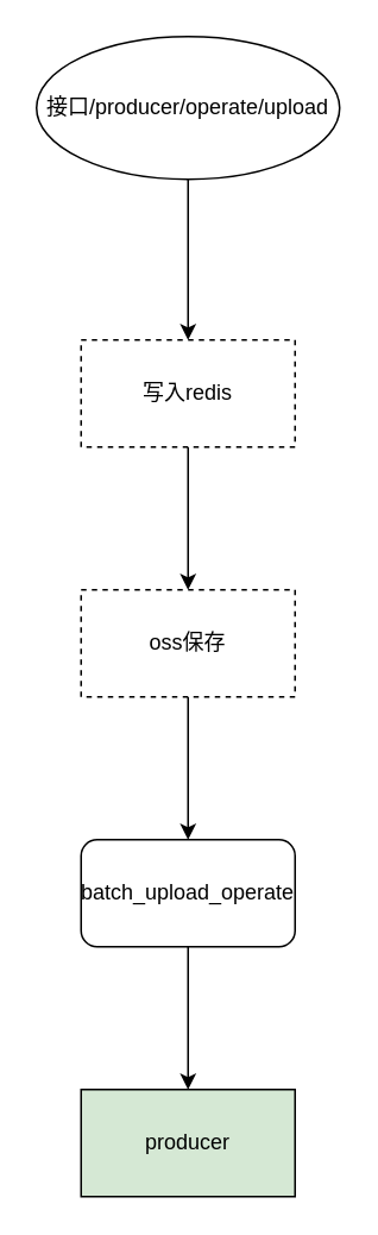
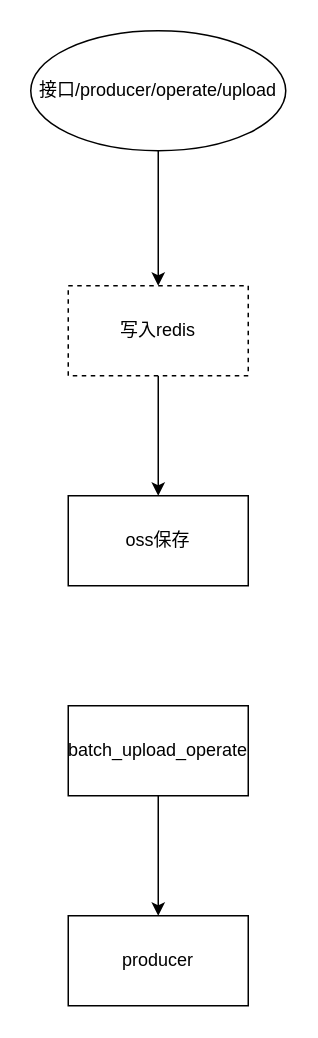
- <mxCell id="7" value="oss保存" style="whiteSpace=wrap;html=1;dashed=1;" vertex="1" parent="1"><mxGeometry x="45" y="330" width="120" height="60" as="geometry" /></mxCell>
+ <mxCell id="7" value="oss保存" style="whiteSpace=wrap;html=1;" vertex="1" parent="1"><mxGeometry x="45" y="330" width="120" height="60" as="geometry" /></mxCell>
- <mxCell id="6" value="" style="edgeStyle=orthogonalEdgeStyle;rounded=0;orthogonalLoop=1;jettySize=auto;html=1;" edge="1" parent="1" source="7" target="9"><mxGeometry relative="1" as="geometry" /></mxCell>
- <mxCell id="9" value="batch_upload_operate" style="whiteSpace=wrap;html=1;rounded=1;" vertex="1" parent="1"><mxGeometry x="45" y="470" width="120" height="60" as="geometry" /></mxCell>
+ <mxCell id="9" value="batch_upload_operate" style="whiteSpace=wrap;html=1;" vertex="1" parent="1"><mxGeometry x="45" y="470" width="120" height="60" as="geometry" /></mxCell>
- <mxCell id="10" value="producer" style="whiteSpace=wrap;html=1;fillColor=#d5e8d4;" vertex="1" parent="1"><mxGeometry x="45" y="610" width="120" height="60" as="geometry" /></mxCell>
+ <mxCell id="10" value="producer" style="whiteSpace=wrap;html=1;" vertex="1" parent="1"><mxGeometry x="45" y="610" width="120" height="60" as="geometry" /></mxCell>
